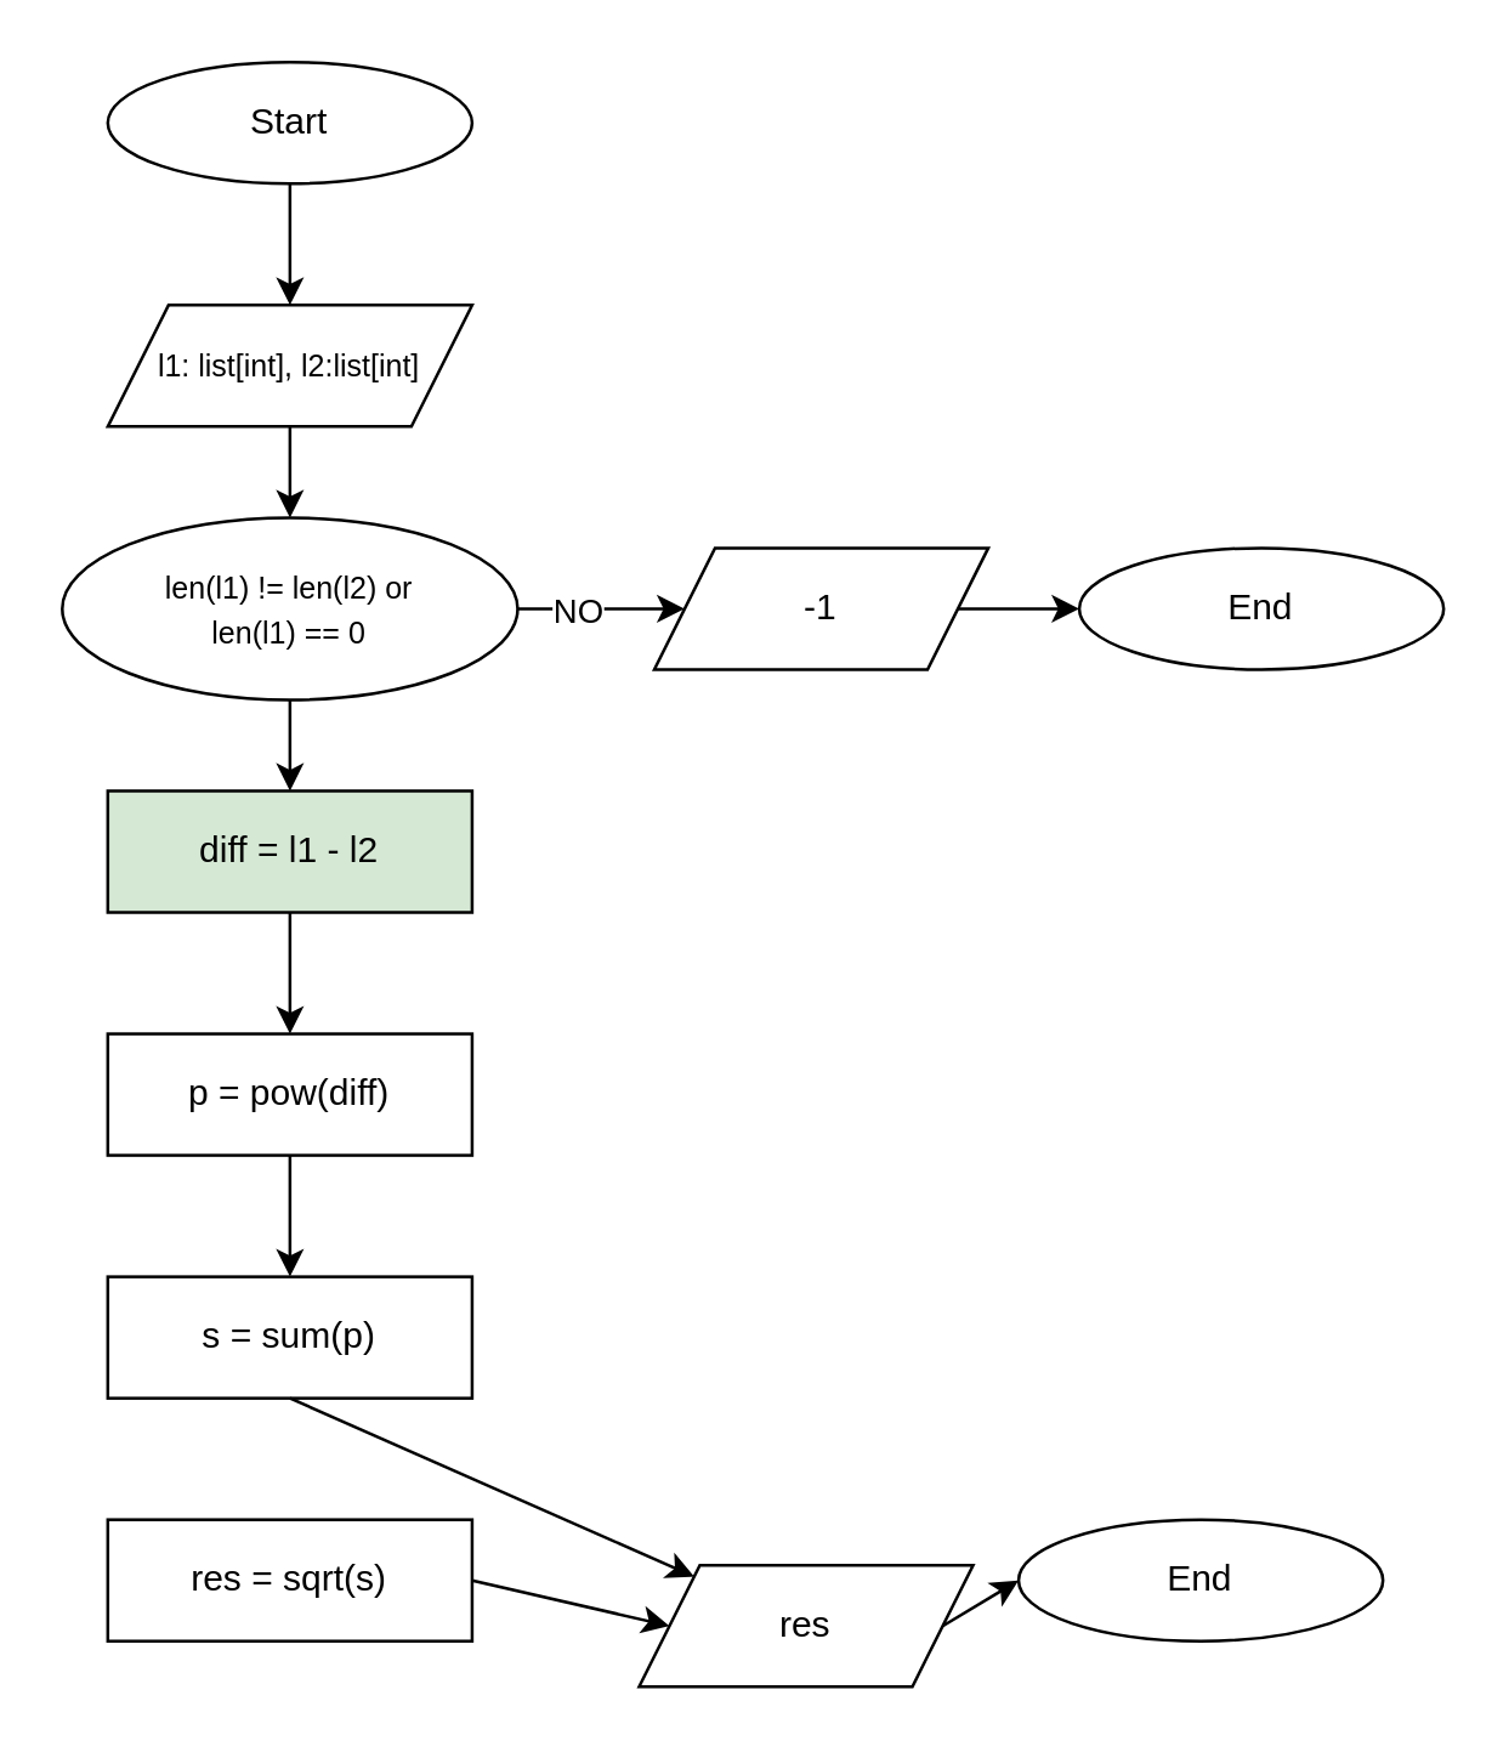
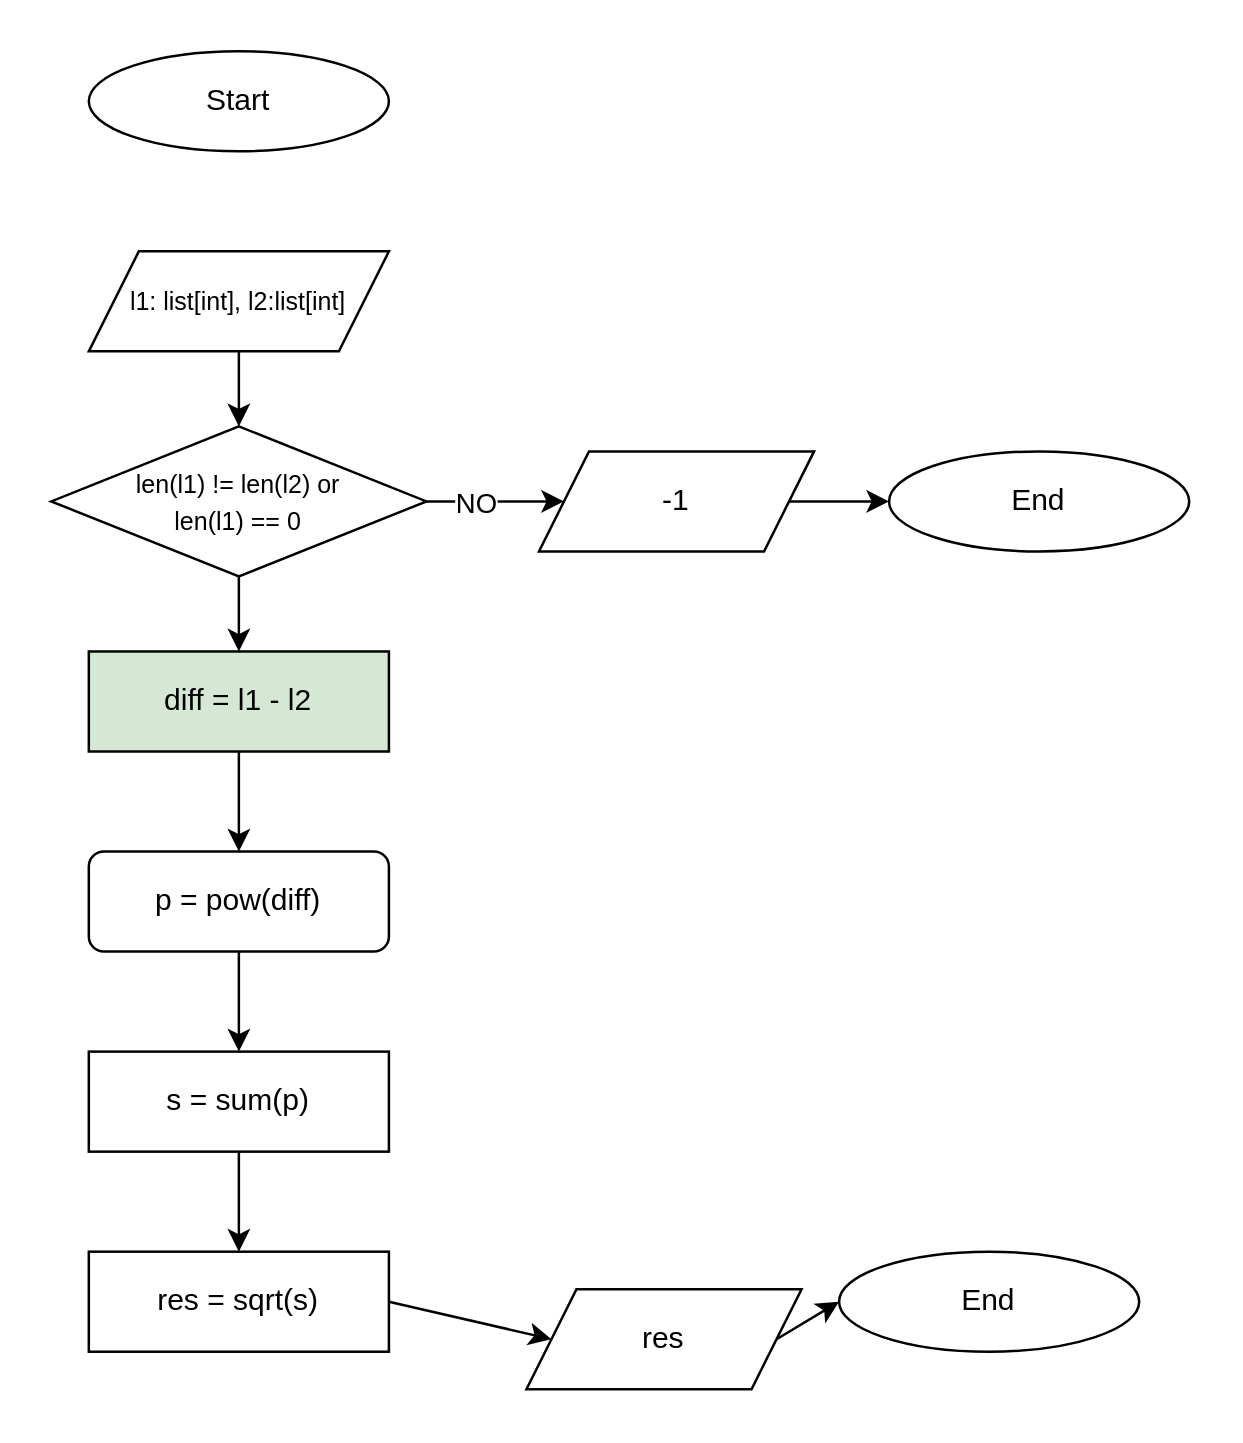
- <mxCell id="5" value="" style="endArrow=classic;html=1;rounded=0;exitX=0.5;exitY=1;exitDx=0;exitDy=0;entryX=0.5;entryY=0;entryDx=0;entryDy=0;" edge="1" parent="1" source="2" target="3"><mxGeometry width="50" height="50" relative="1" as="geometry"><mxPoint x="-195" y="270" as="sourcePoint" /><mxPoint x="-145" y="220" as="targetPoint" /></mxGeometry></mxCell>
- <mxCell id="4" value="&lt;font style=&quot;font-size: 10px;&quot;&gt;len(l1) != len(l2) or&lt;/font&gt;&lt;div&gt;&lt;font style=&quot;font-size: 10px;&quot;&gt;len(l1) == 0&lt;/font&gt;&lt;/div&gt;" style="ellipse;whiteSpace=wrap;html=1;" vertex="1" parent="1"><mxGeometry x="20" y="170" width="150" height="60" as="geometry" /></mxCell>
+ <mxCell id="4" value="&lt;font style=&quot;font-size: 10px;&quot;&gt;len(l1) != len(l2) or&lt;/font&gt;&lt;div&gt;&lt;font style=&quot;font-size: 10px;&quot;&gt;len(l1) == 0&lt;/font&gt;&lt;/div&gt;" style="rhombus;whiteSpace=wrap;html=1;" vertex="1" parent="1"><mxGeometry x="20" y="170" width="150" height="60" as="geometry" /></mxCell>
- <mxCell id="13" value="p = pow(diff)" style="rounded=0;whiteSpace=wrap;html=1;" vertex="1" parent="1"><mxGeometry x="35" y="340" width="120" height="40" as="geometry" /></mxCell>
+ <mxCell id="13" value="p = pow(diff)" style="whiteSpace=wrap;html=1;rounded=1;" vertex="1" parent="1"><mxGeometry x="35" y="340" width="120" height="40" as="geometry" /></mxCell>
- <mxCell id="20" value="" style="endArrow=classic;html=1;rounded=0;exitX=0.5;exitY=1;exitDx=0;exitDy=0;" edge="1" parent="1" source="14" target="16"><mxGeometry width="50" height="50" relative="1" as="geometry"><mxPoint x="165" y="530" as="sourcePoint" /><mxPoint x="215" y="530" as="targetPoint" /></mxGeometry></mxCell>
+ <mxCell id="20" value="" style="endArrow=classic;html=1;rounded=0;entryX=0.5;entryY=0;entryDx=0;entryDy=0;exitX=0.5;exitY=1;exitDx=0;exitDy=0;" edge="1" parent="1" source="14" target="15"><mxGeometry width="50" height="50" relative="1" as="geometry"><mxPoint x="165" y="530" as="sourcePoint" /><mxPoint x="215" y="530" as="targetPoint" /></mxGeometry></mxCell>
